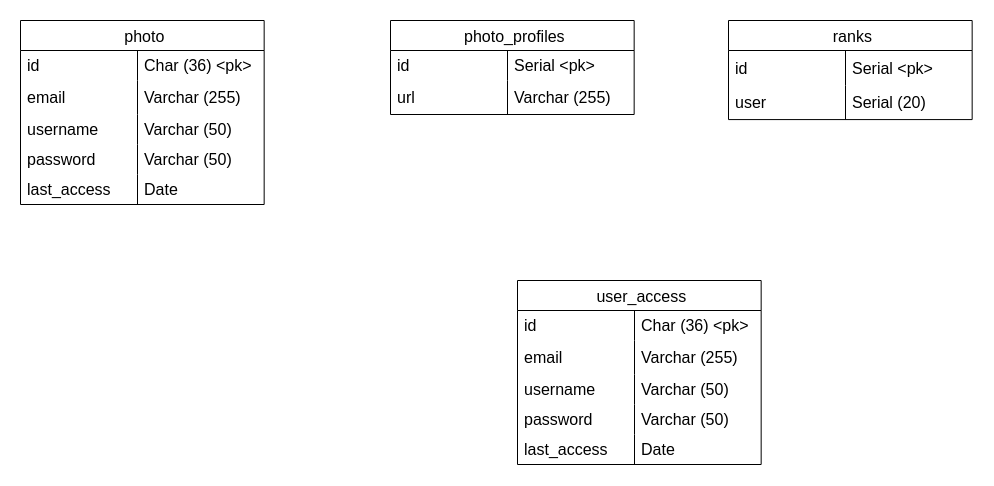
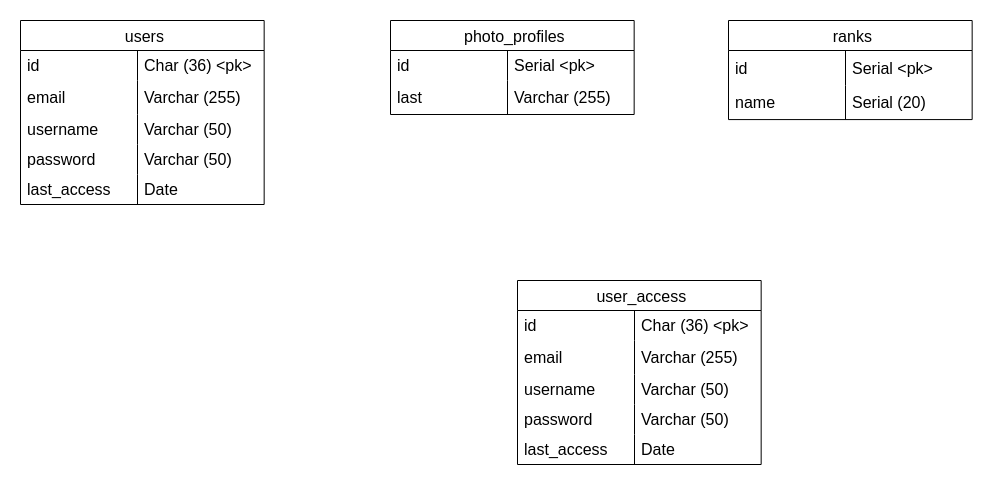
- <mxCell id="2" value="photo" style="shape=table;startSize=30;container=1;collapsible=0;childLayout=tableLayout;fixedRows=1;rowLines=0;fontStyle=0;strokeColor=default;fontSize=16;align=center;verticalAlign=middle;spacingLeft=5;" vertex="1" parent="1"><mxGeometry x="20" y="20" width="243.658" height="184" as="geometry" /></mxCell>
+ <mxCell id="2" value="users" style="shape=table;startSize=30;container=1;collapsible=0;childLayout=tableLayout;fixedRows=1;rowLines=0;fontStyle=0;strokeColor=default;fontSize=16;align=center;verticalAlign=middle;spacingLeft=5;" vertex="1" parent="1"><mxGeometry x="20" y="20" width="243.658" height="184" as="geometry" /></mxCell>
- <mxCell id="23" value="url" style="shape=partialRectangle;html=1;whiteSpace=wrap;connectable=0;fillColor=none;top=0;left=0;bottom=0;right=0;overflow=hidden;strokeColor=inherit;fontSize=16;align=left;verticalAlign=middle;spacingLeft=5;" vertex="1" parent="22"><mxGeometry width="117" height="34" as="geometry"><mxRectangle width="117" height="34" as="alternateBounds" /></mxGeometry></mxCell>
+ <mxCell id="23" value="last" style="shape=partialRectangle;html=1;whiteSpace=wrap;connectable=0;fillColor=none;top=0;left=0;bottom=0;right=0;overflow=hidden;strokeColor=inherit;fontSize=16;align=left;verticalAlign=middle;spacingLeft=5;" vertex="1" parent="22"><mxGeometry width="117" height="34" as="geometry"><mxRectangle width="117" height="34" as="alternateBounds" /></mxGeometry></mxCell>
- <mxCell id="30" value="user" style="shape=partialRectangle;html=1;whiteSpace=wrap;connectable=0;fillColor=none;top=0;left=0;bottom=0;right=0;overflow=hidden;strokeColor=inherit;fontSize=16;align=left;verticalAlign=middle;spacingLeft=5;" vertex="1" parent="29"><mxGeometry width="117" height="34" as="geometry"><mxRectangle width="117" height="34" as="alternateBounds" /></mxGeometry></mxCell>
+ <mxCell id="30" value="name" style="shape=partialRectangle;html=1;whiteSpace=wrap;connectable=0;fillColor=none;top=0;left=0;bottom=0;right=0;overflow=hidden;strokeColor=inherit;fontSize=16;align=left;verticalAlign=middle;spacingLeft=5;" vertex="1" parent="29"><mxGeometry width="117" height="34" as="geometry"><mxRectangle width="117" height="34" as="alternateBounds" /></mxGeometry></mxCell>
